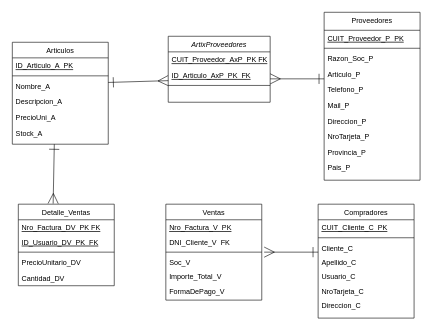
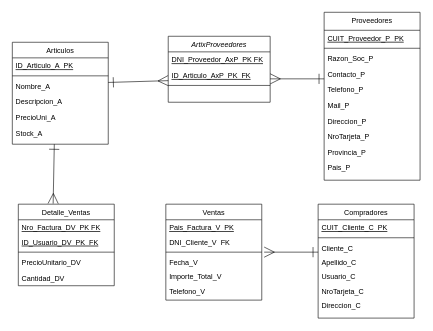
- <mxCell id="3" value="CUIT_Proveedor_AxP  PK FK" style="text;align=left;verticalAlign=top;spacingLeft=4;spacingRight=4;overflow=hidden;rotatable=0;points=[[0,0.5],[1,0.5]];portConstraint=eastwest;fontStyle=4" parent="2" vertex="1"><mxGeometry y="26" width="170" height="26" as="geometry" /></mxCell>
+ <mxCell id="3" value="DNI_Proveedor_AxP  PK FK" style="text;align=left;verticalAlign=top;spacingLeft=4;spacingRight=4;overflow=hidden;rotatable=0;points=[[0,0.5],[1,0.5]];portConstraint=eastwest;fontStyle=4" parent="2" vertex="1"><mxGeometry y="26" width="170" height="26" as="geometry" /></mxCell>
- <mxCell id="24" value="Articulo_P" style="text;align=left;verticalAlign=top;spacingLeft=4;spacingRight=4;overflow=hidden;rotatable=0;points=[[0,0.5],[1,0.5]];portConstraint=eastwest;rounded=0;shadow=0;html=0;" parent="20" vertex="1"><mxGeometry y="90" width="160" height="26" as="geometry" /></mxCell>
+ <mxCell id="24" value="Contacto_P" style="text;align=left;verticalAlign=top;spacingLeft=4;spacingRight=4;overflow=hidden;rotatable=0;points=[[0,0.5],[1,0.5]];portConstraint=eastwest;rounded=0;shadow=0;html=0;" parent="20" vertex="1"><mxGeometry y="90" width="160" height="26" as="geometry" /></mxCell>
- <mxCell id="14" value="Nro_Factura_V  PK" style="text;align=left;verticalAlign=top;spacingLeft=4;spacingRight=4;overflow=hidden;rotatable=0;points=[[0,0.5],[1,0.5]];portConstraint=eastwest;fontStyle=4" vertex="1" parent="13"><mxGeometry y="26" width="160" height="24" as="geometry" /></mxCell>
+ <mxCell id="14" value="Pais_Factura_V  PK" style="text;align=left;verticalAlign=top;spacingLeft=4;spacingRight=4;overflow=hidden;rotatable=0;points=[[0,0.5],[1,0.5]];portConstraint=eastwest;fontStyle=4" vertex="1" parent="13"><mxGeometry y="26" width="160" height="24" as="geometry" /></mxCell>
- <mxCell id="17" value="Soc_V" style="text;align=left;verticalAlign=top;spacingLeft=4;spacingRight=4;overflow=hidden;rotatable=0;points=[[0,0.5],[1,0.5]];portConstraint=eastwest;fontStyle=0" vertex="1" parent="13"><mxGeometry y="84" width="160" height="24" as="geometry" /></mxCell>
+ <mxCell id="17" value="Fecha_V" style="text;align=left;verticalAlign=top;spacingLeft=4;spacingRight=4;overflow=hidden;rotatable=0;points=[[0,0.5],[1,0.5]];portConstraint=eastwest;fontStyle=0" vertex="1" parent="13"><mxGeometry y="84" width="160" height="24" as="geometry" /></mxCell>
- <mxCell id="19" value="FormaDePago_V" style="text;align=left;verticalAlign=top;spacingLeft=4;spacingRight=4;overflow=hidden;rotatable=0;points=[[0,0.5],[1,0.5]];portConstraint=eastwest;rounded=0;shadow=0;html=0;" vertex="1" parent="13"><mxGeometry y="132" width="160" height="26" as="geometry" /></mxCell>
+ <mxCell id="19" value="Telefono_V" style="text;align=left;verticalAlign=top;spacingLeft=4;spacingRight=4;overflow=hidden;rotatable=0;points=[[0,0.5],[1,0.5]];portConstraint=eastwest;rounded=0;shadow=0;html=0;" vertex="1" parent="13"><mxGeometry y="132" width="160" height="26" as="geometry" /></mxCell>
